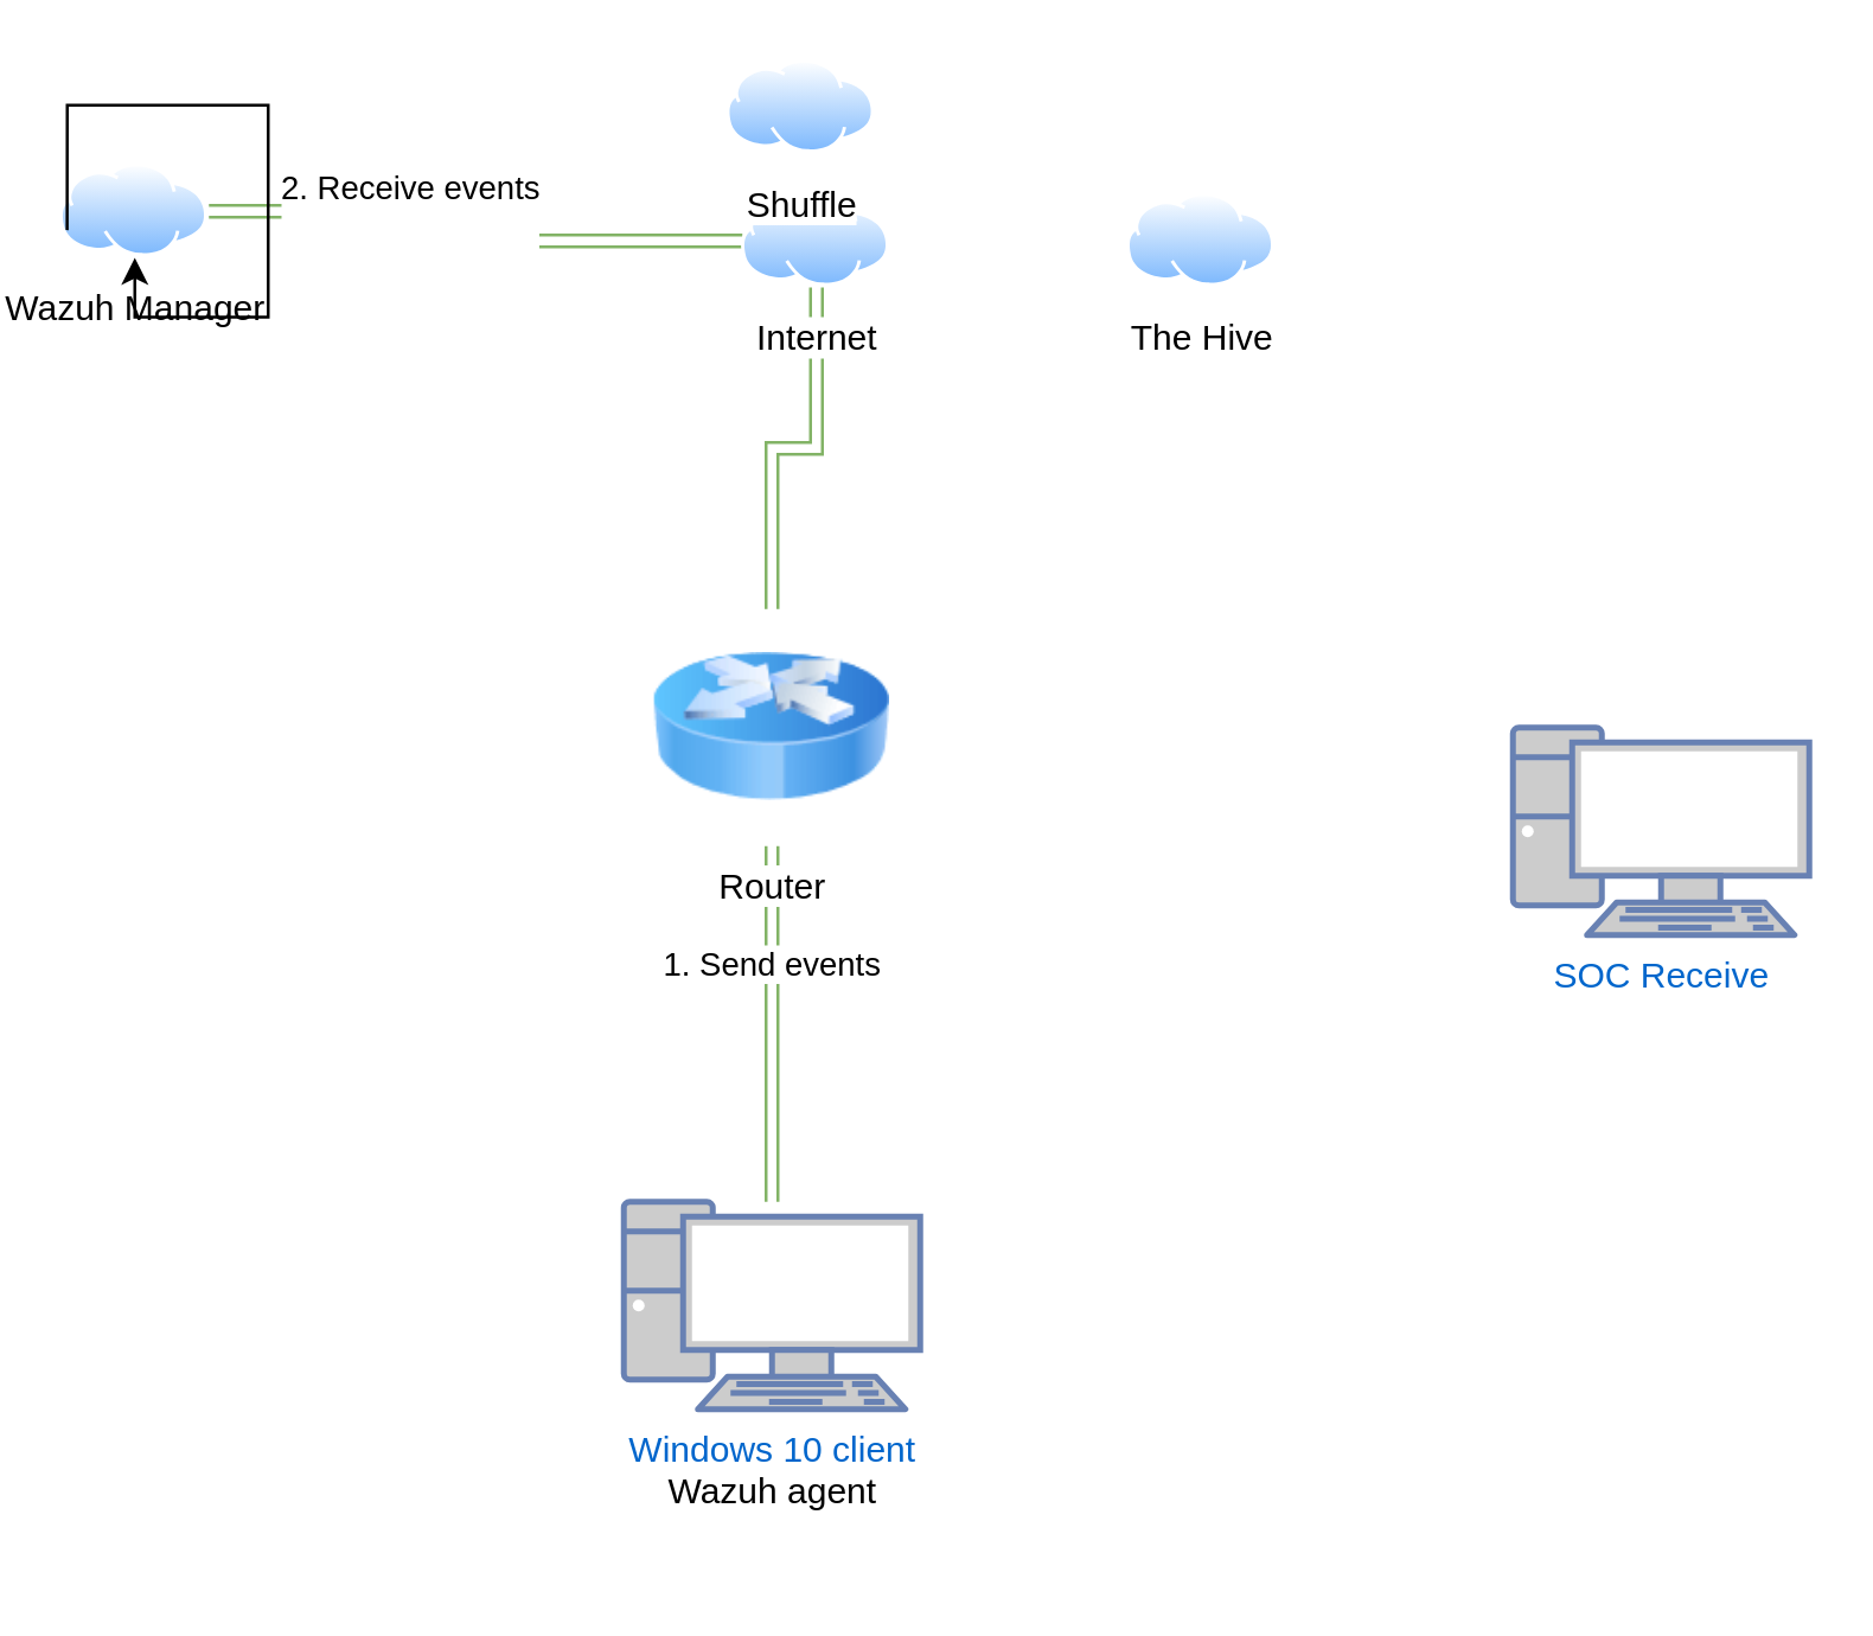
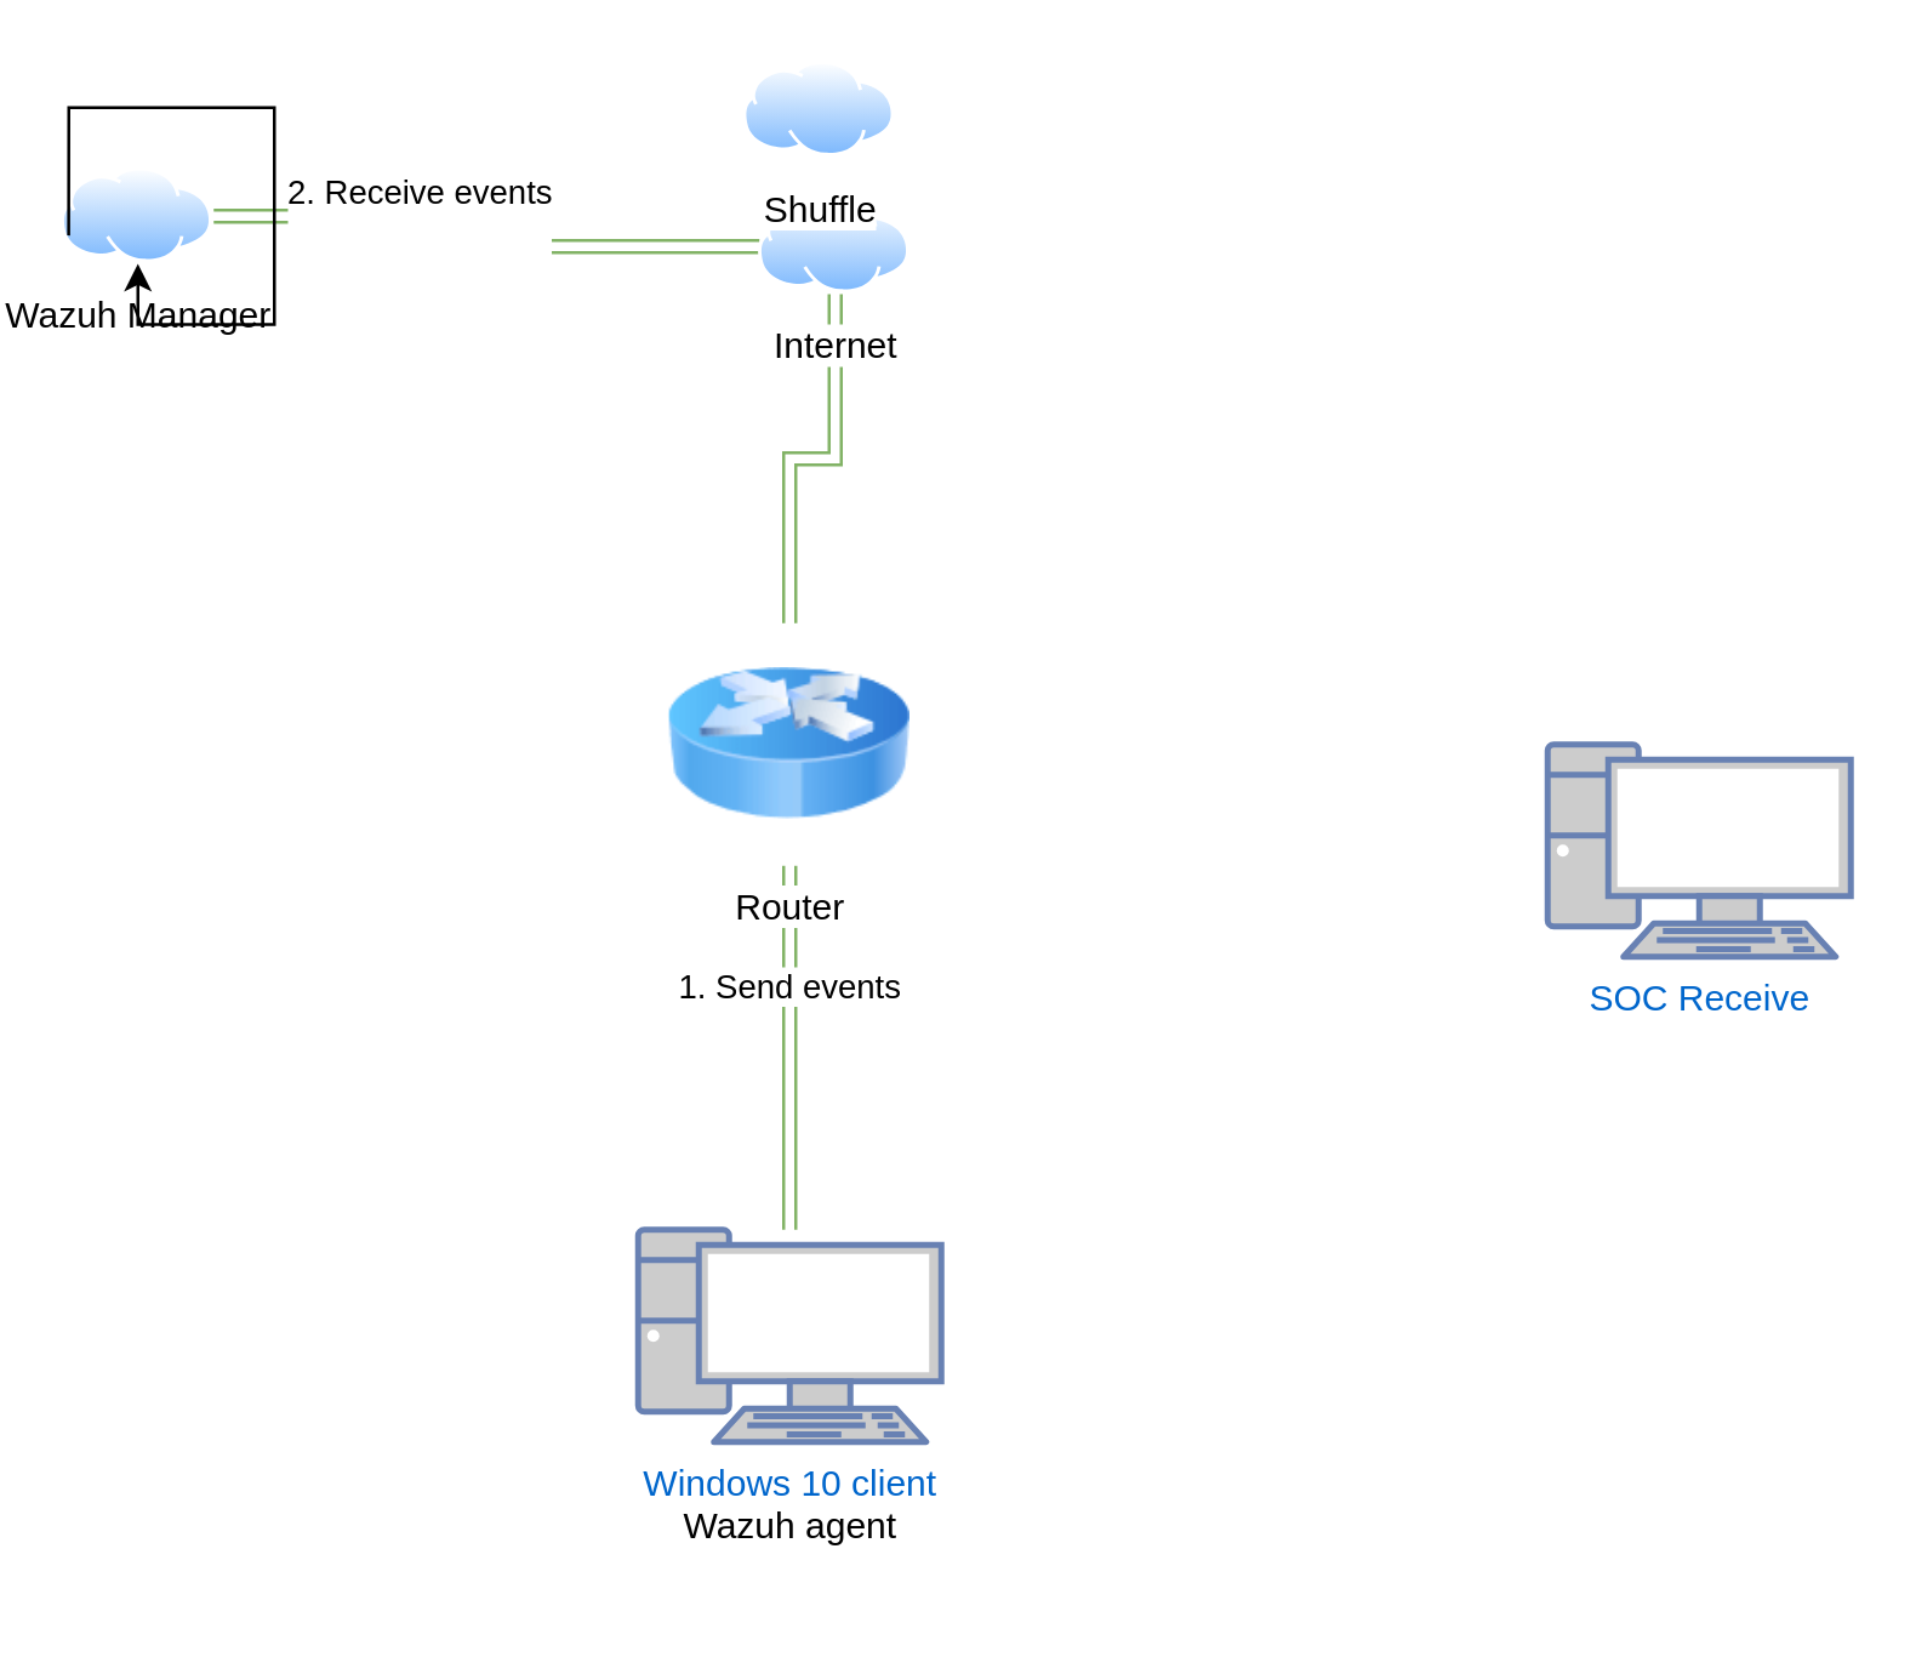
- <mxCell id="11" value="The Hive" style="image;aspect=fixed;perimeter=ellipsePerimeter;html=1;align=center;shadow=0;dashed=0;spacingTop=3;image=img/lib/active_directory/internet_cloud.svg;" vertex="1" parent="1"><mxGeometry x="380" y="65" width="50" height="31.5" as="geometry" /></mxCell>
